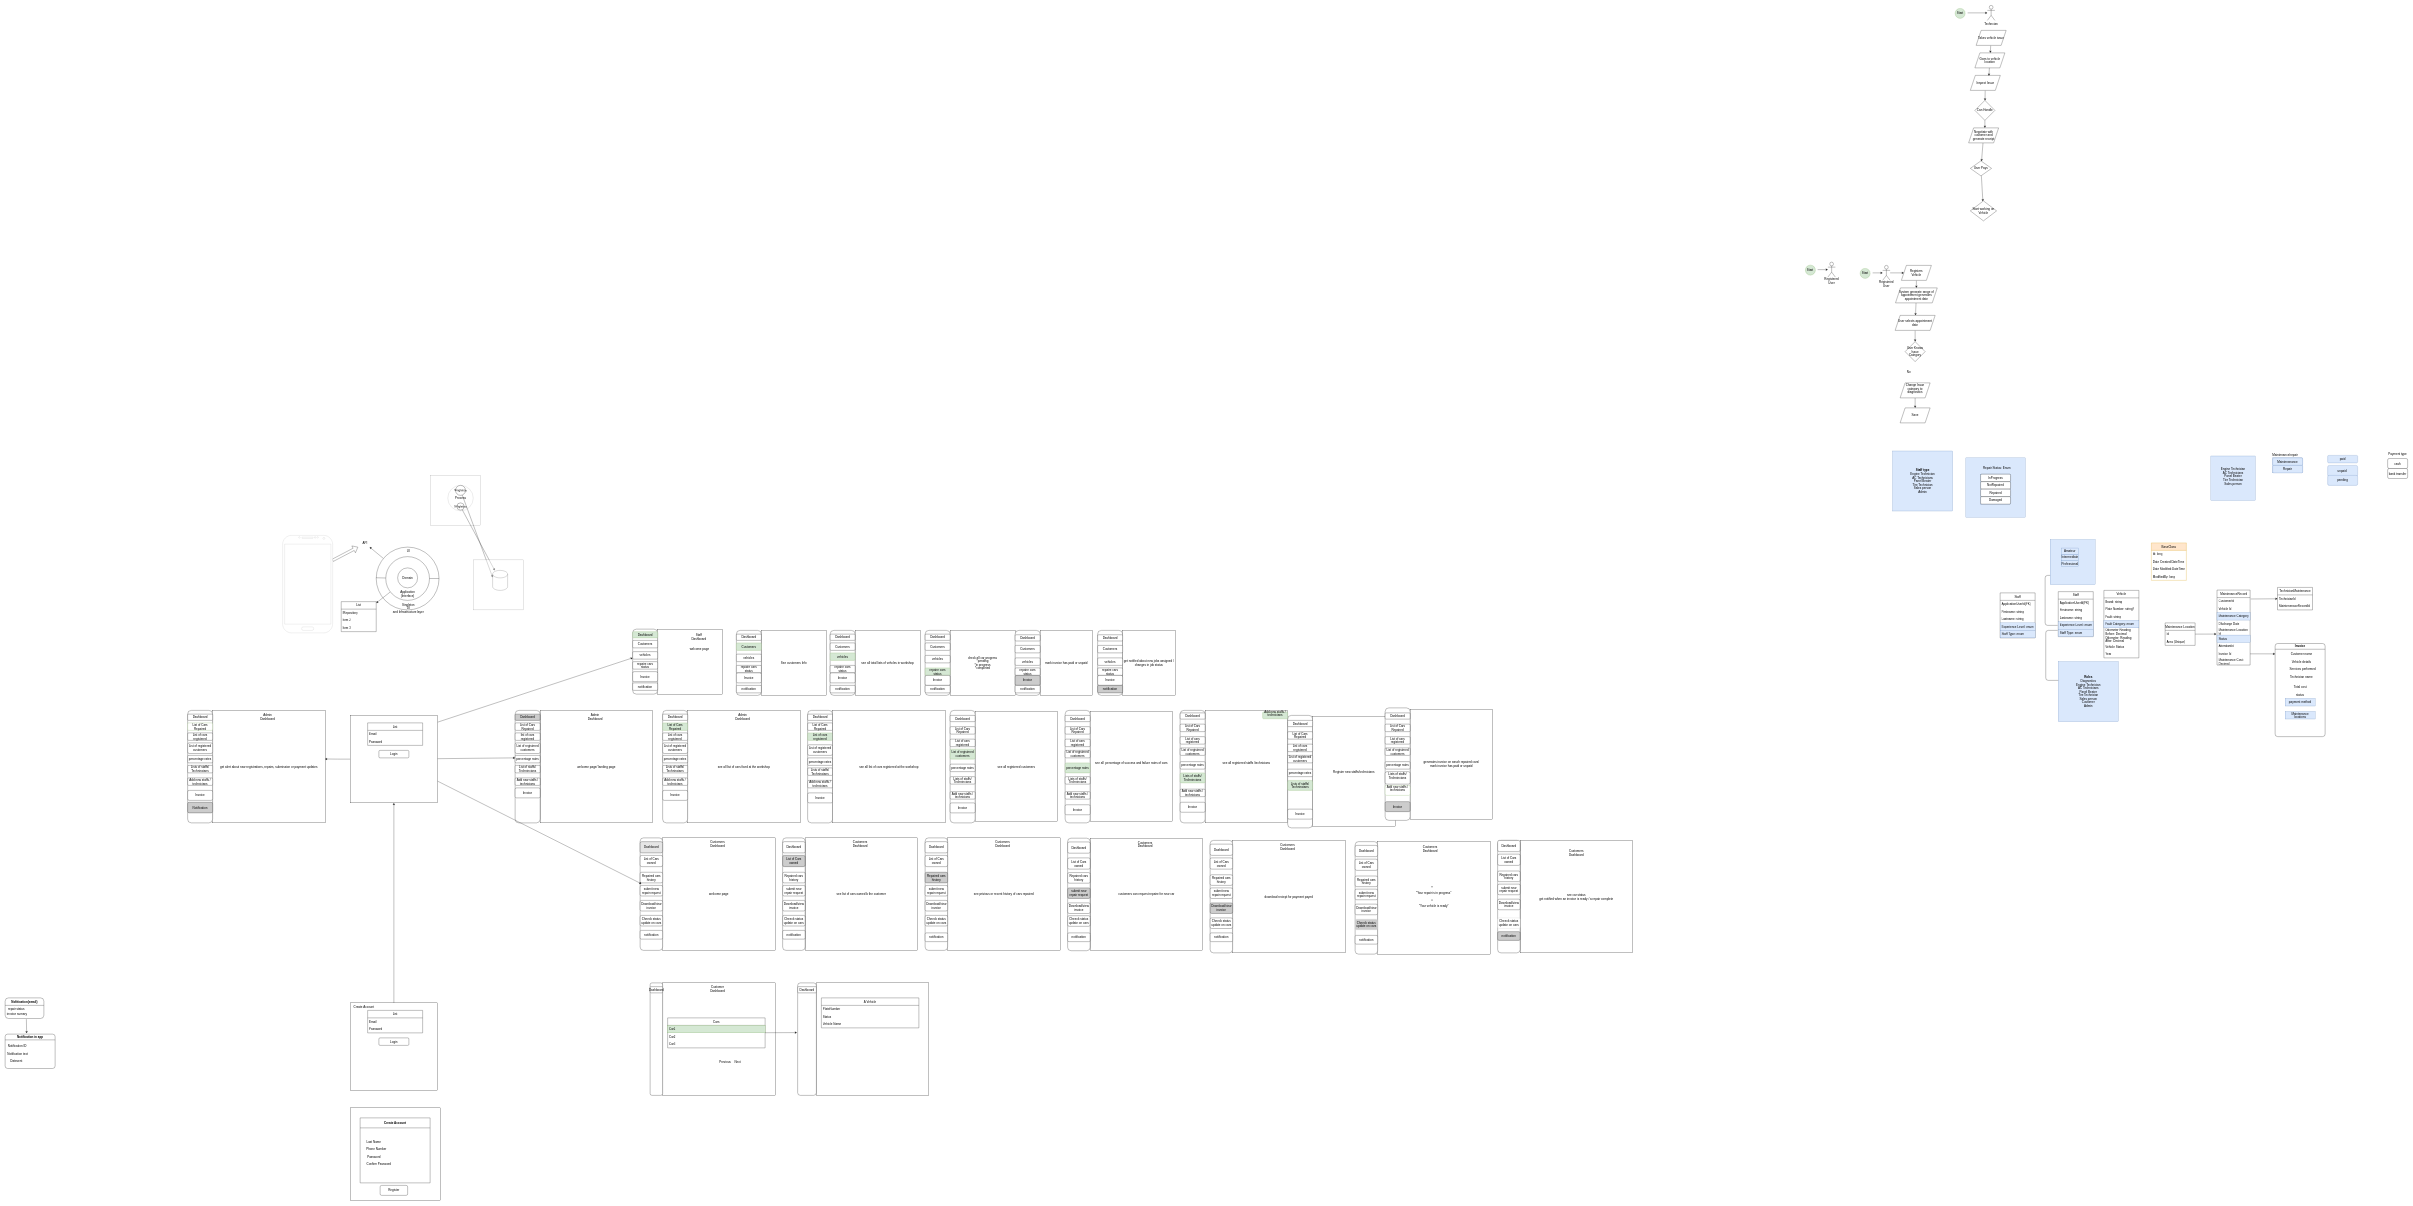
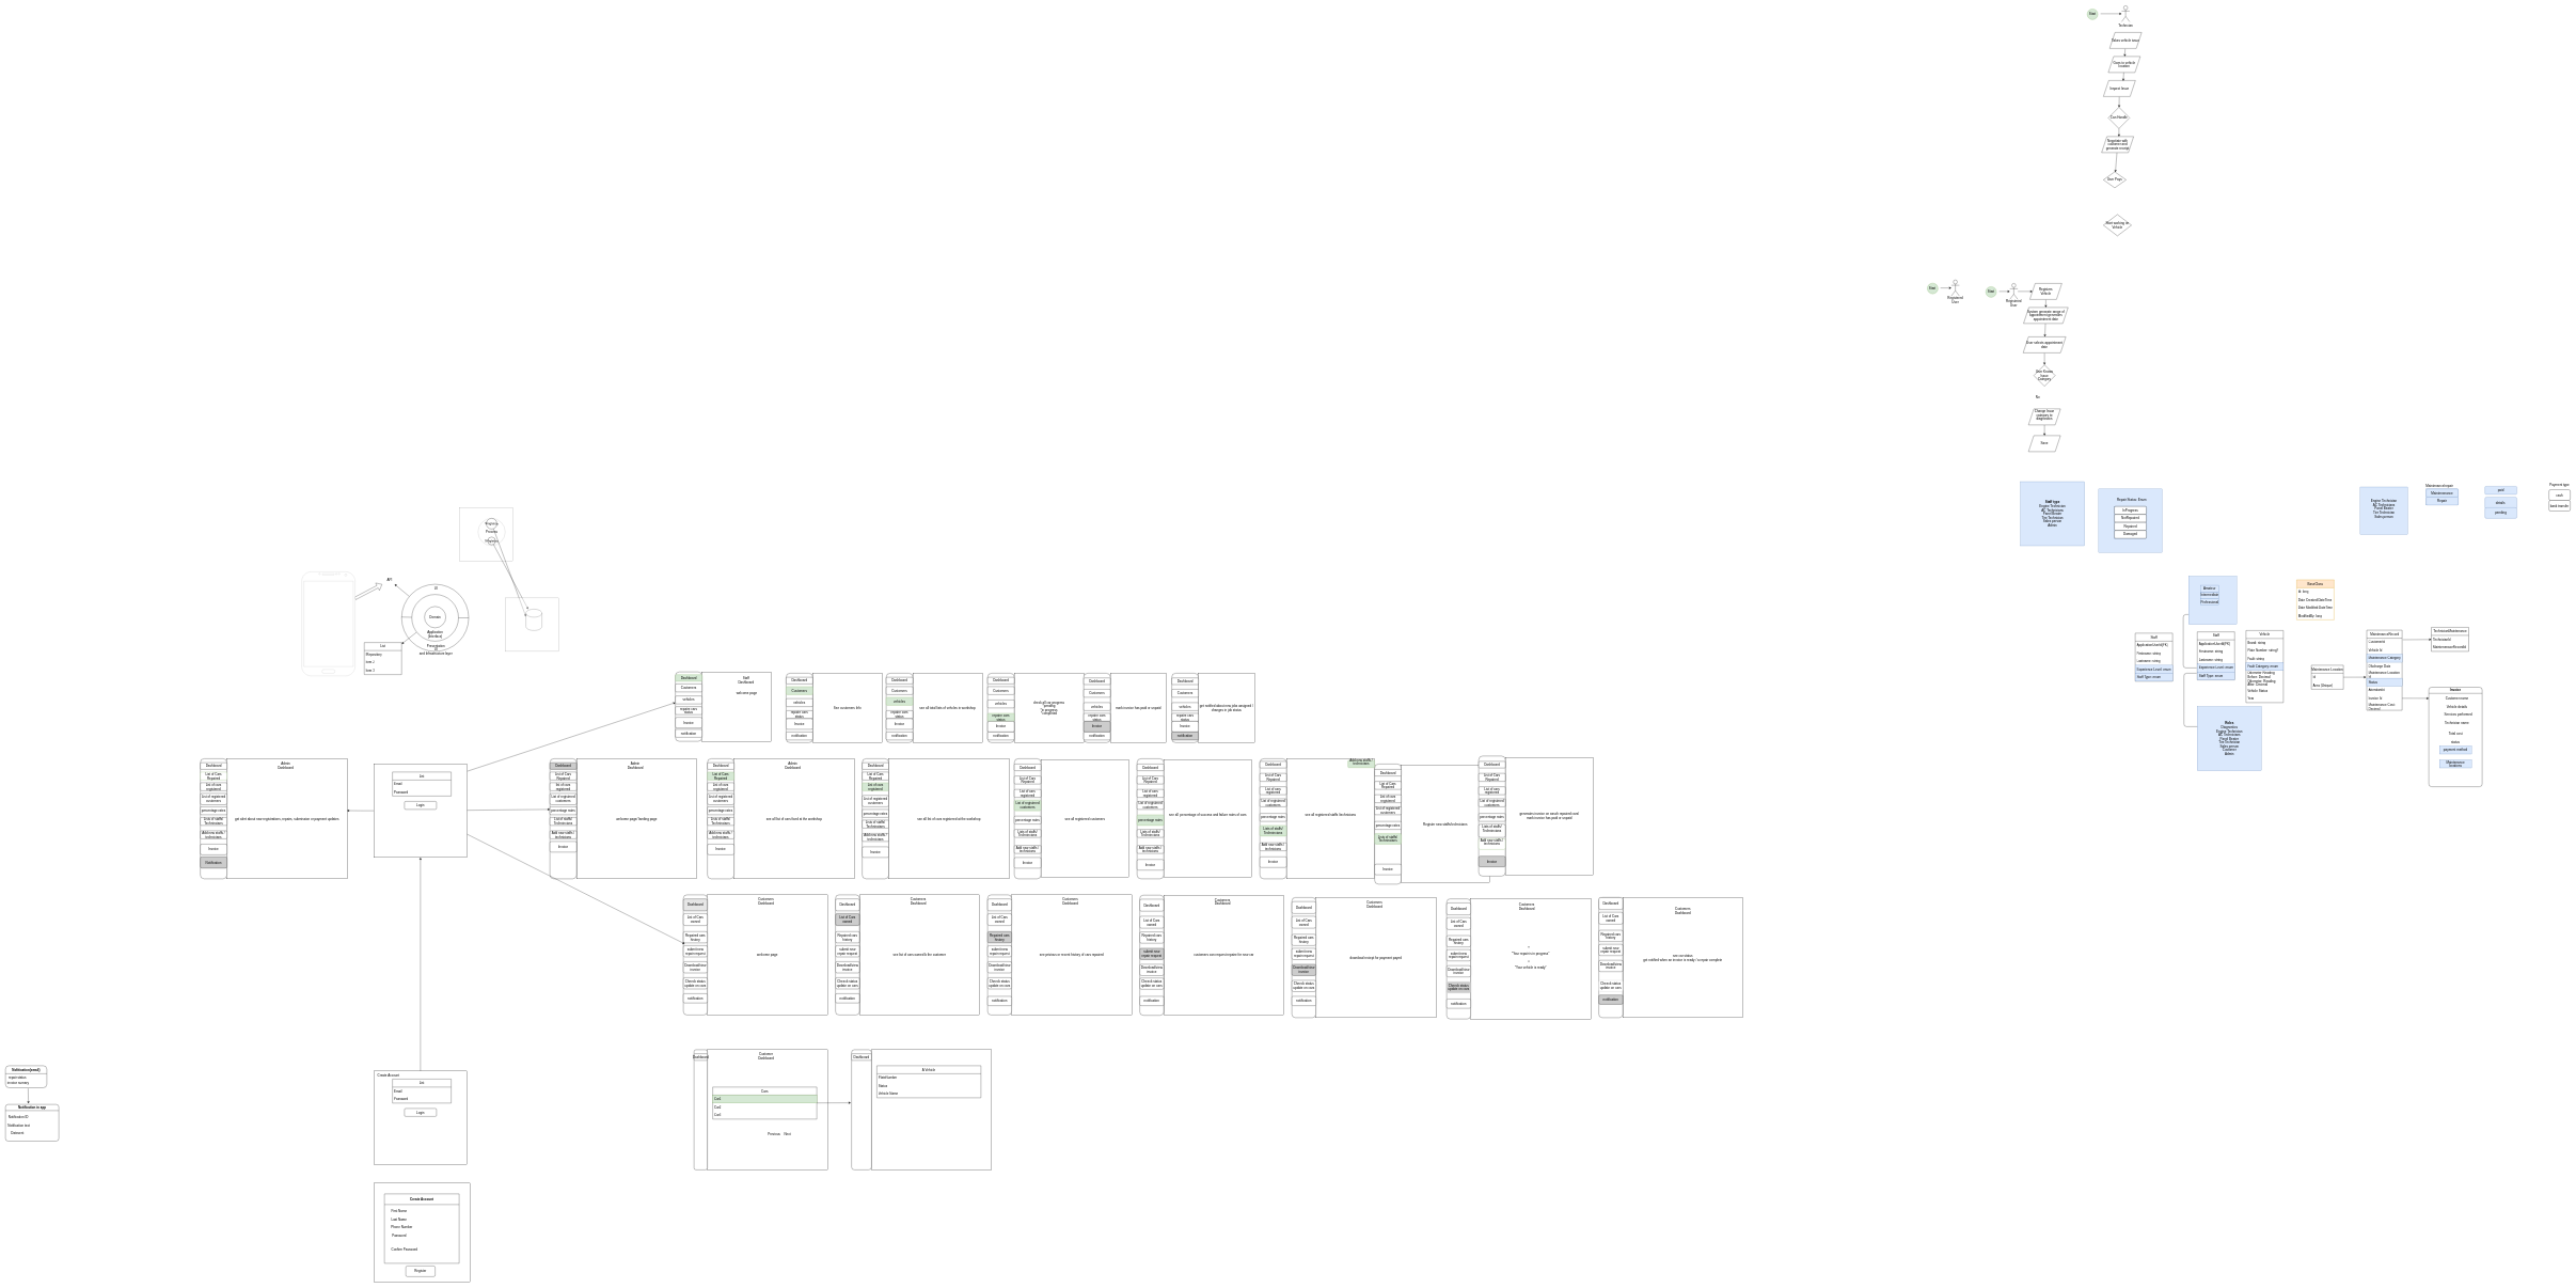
- <mxCell id="425" value="" style="edgeStyle=none;html=1;" parent="1" source="426" target="427" edge="1"><mxGeometry relative="1" as="geometry" /></mxCell>
- <mxCell id="271" value="unpaid&amp;nbsp;" style="rounded=1;whiteSpace=wrap;html=1;strokeColor=#6c8ebf;align=center;verticalAlign=middle;fontFamily=Helvetica;fontSize=12;fillColor=#dae8fc;" parent="1" vertex="1"><mxGeometry x="9310" y="1860" width="120" height="45" as="geometry" /></mxCell>
+ <mxCell id="271" value="details&amp;nbsp;" style="rounded=1;whiteSpace=wrap;html=1;strokeColor=#6c8ebf;align=center;verticalAlign=middle;fontFamily=Helvetica;fontSize=12;fillColor=#dae8fc;" parent="1" vertex="1"><mxGeometry x="9310" y="1860" width="120" height="45" as="geometry" /></mxCell>
- <mxCell id="342" value="Singleton&lt;br&gt;UI&lt;br&gt;and Infrastructure layer" style="text;html=1;align=center;verticalAlign=middle;whiteSpace=wrap;rounded=0;" parent="1" vertex="1"><mxGeometry x="1542.5" y="2415.93" width="180" height="30" as="geometry" /></mxCell>
+ <mxCell id="342" value="Presentation&lt;br&gt;UI&lt;br&gt;and Infrastructure layer" style="text;html=1;align=center;verticalAlign=middle;whiteSpace=wrap;rounded=0;" parent="1" vertex="1"><mxGeometry x="1542.5" y="2415.93" width="180" height="30" as="geometry" /></mxCell>
+ <mxCell id="434" value="First Name" style="text;html=1;align=center;verticalAlign=middle;whiteSpace=wrap;rounded=0;" vertex="1" parent="1"><mxGeometry x="1450" y="4520" width="90" height="30" as="geometry" /></mxCell>
- <mxCell id="432" value="Confirm Password" style="text;html=1;align=center;verticalAlign=middle;whiteSpace=wrap;rounded=0;" vertex="1" parent="428"><mxGeometry x="20" y="170" width="110" height="30" as="geometry" /></mxCell>
+ <mxCell id="432" value="Confirm Password" style="text;html=1;align=center;verticalAlign=middle;whiteSpace=wrap;rounded=0;" vertex="1" parent="428"><mxGeometry x="20" y="195" width="110" height="30" as="geometry" /></mxCell>
